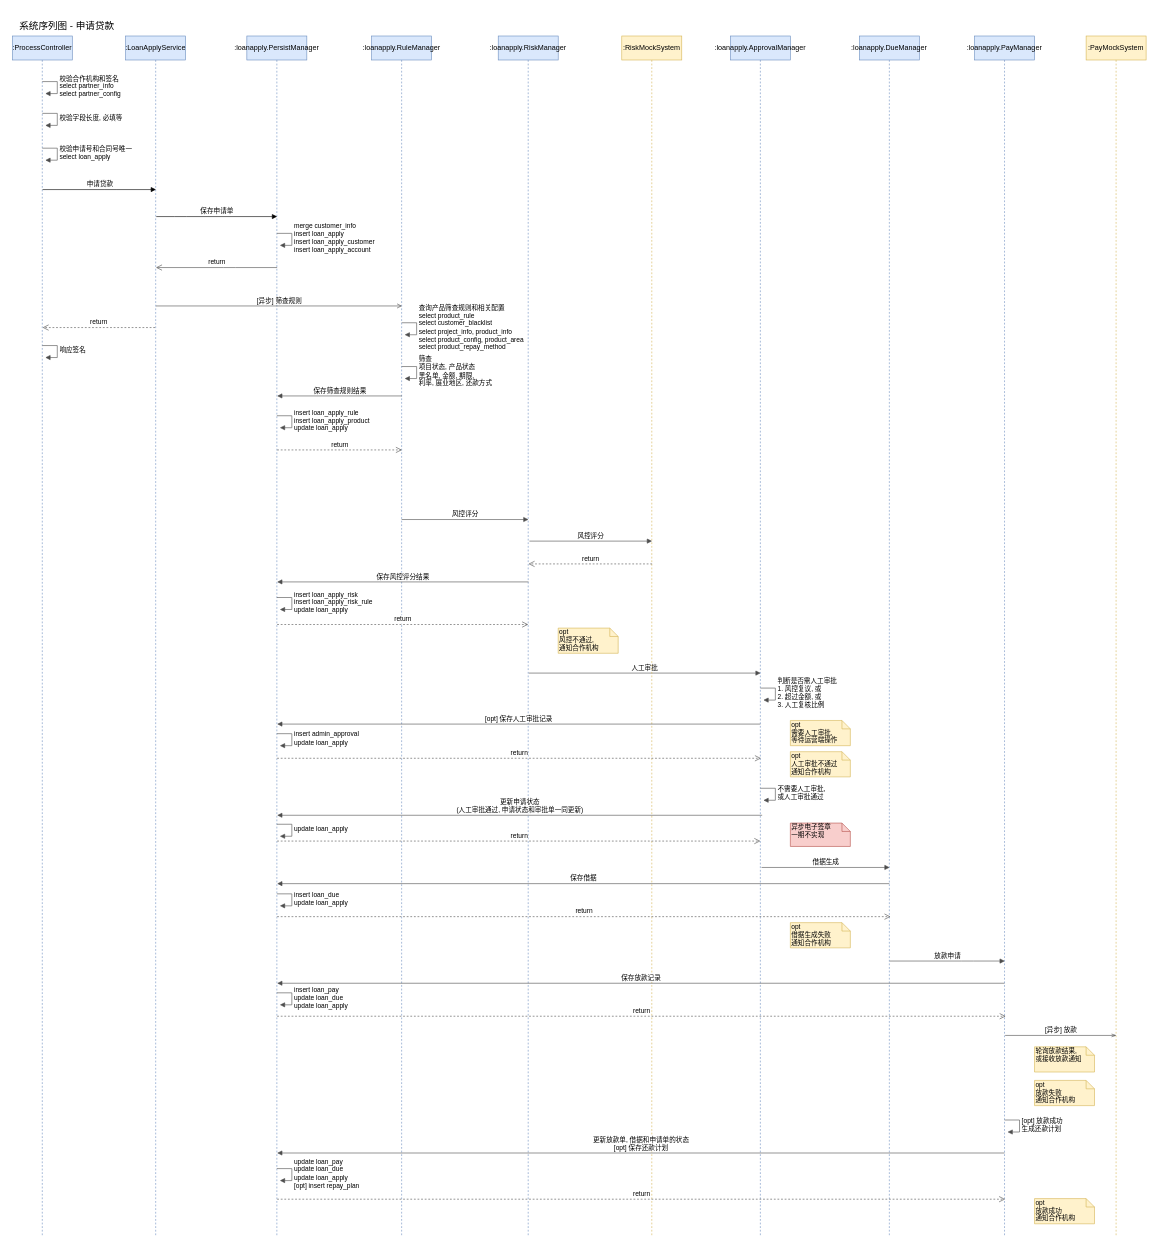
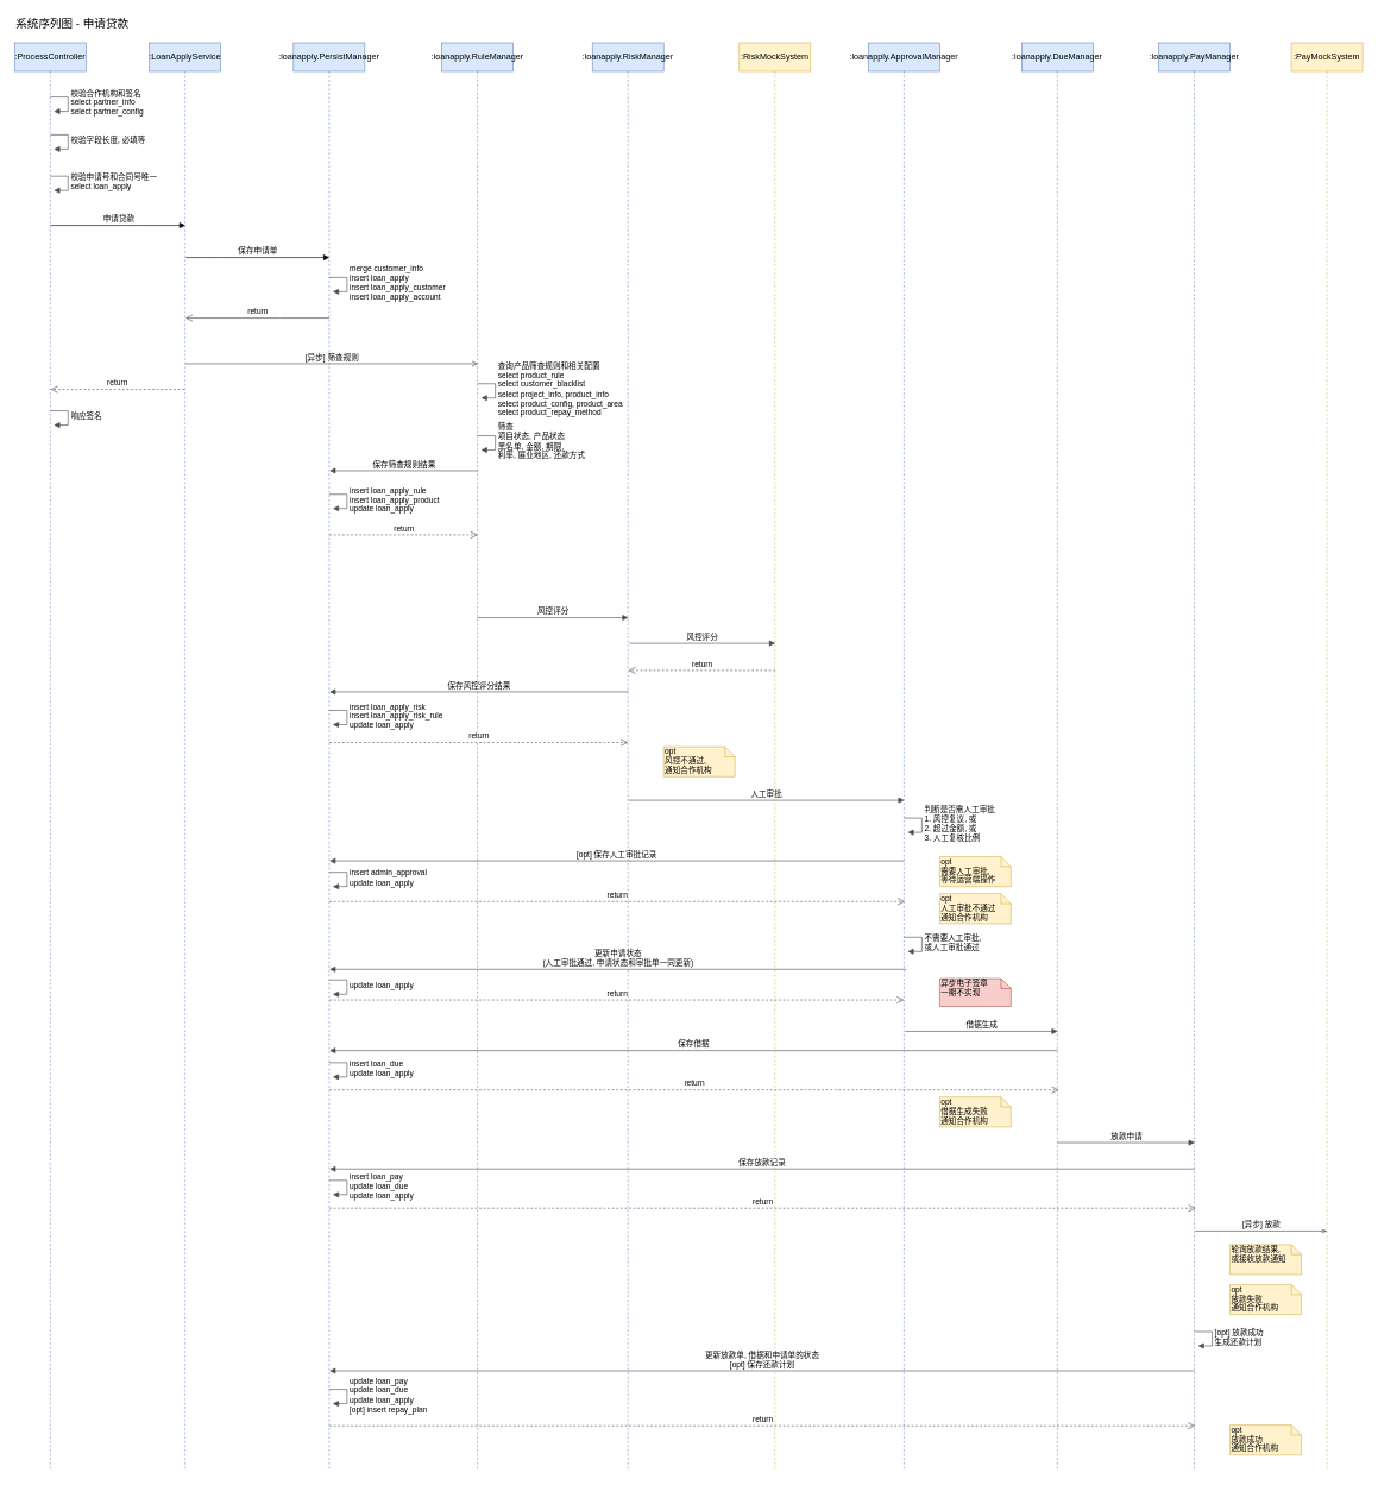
- <mxCell id="7" value="系统序列图 - 申请贷款" style="text;html=1;resizable=0;points=[];autosize=1;align=left;verticalAlign=top;spacingTop=-4;fontSize=16;fontColor=#000;fontStyle=0;spacingBottom=0;" parent="1" vertex="1"><mxGeometry x="30" y="30" width="168" height="19" as="geometry" /></mxCell>
+ <mxCell id="7" value="系统序列图 - 申请贷款" style="text;html=1;resizable=0;points=[];autosize=1;align=left;verticalAlign=top;spacingTop=-4;fontSize=16;fontColor=#000;fontStyle=0;spacingBottom=0;" parent="1" vertex="1"><mxGeometry x="20" y="20" width="168" height="19" as="geometry" /></mxCell>
